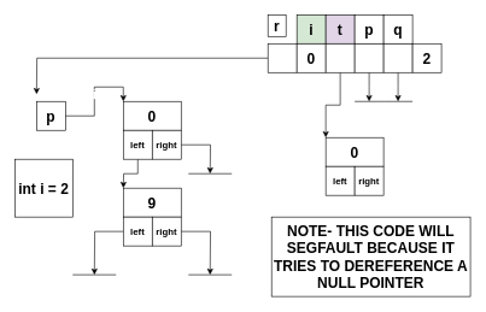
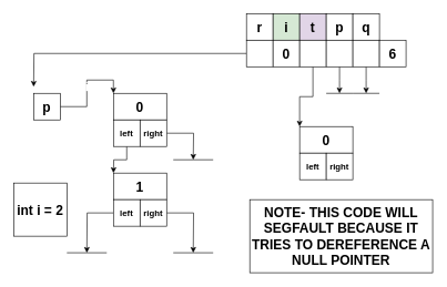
- <mxCell id="15" value="r" style="whiteSpace=wrap;html=1;aspect=fixed;fontSize=20;fontStyle=1" vertex="1" parent="1"><mxGeometry x="370" y="20" width="25" height="30" as="geometry" /></mxCell>
+ <mxCell id="15" value="r" style="whiteSpace=wrap;html=1;aspect=fixed;fontSize=20;fontStyle=1" vertex="1" parent="1"><mxGeometry x="370" y="20" width="40" height="40" as="geometry" /></mxCell>
- <mxCell id="29" value="2" style="whiteSpace=wrap;html=1;aspect=fixed;fontSize=20;fontStyle=1" vertex="1" parent="1"><mxGeometry x="570" y="60" width="40" height="40" as="geometry" /></mxCell>
+ <mxCell id="29" value="6" style="whiteSpace=wrap;html=1;aspect=fixed;fontSize=20;fontStyle=1" vertex="1" parent="1"><mxGeometry x="570" y="60" width="40" height="40" as="geometry" /></mxCell>
- <mxCell id="2" value="int i = 2" style="whiteSpace=wrap;html=1;aspect=fixed;fontSize=20;fontStyle=1" vertex="1" parent="1"><mxGeometry x="20" y="220" width="80" height="80" as="geometry" /></mxCell>
+ <mxCell id="2" value="int i = 2" style="whiteSpace=wrap;html=1;aspect=fixed;fontSize=20;fontStyle=1" vertex="1" parent="1"><mxGeometry x="20" y="275" width="80" height="80" as="geometry" /></mxCell>
- <mxCell id="10" value="9" style="rounded=0;whiteSpace=wrap;html=1;fontSize=20;fontStyle=1" vertex="1" parent="1"><mxGeometry x="170" y="260" width="80" height="40" as="geometry" /></mxCell>
+ <mxCell id="10" value="1" style="rounded=0;whiteSpace=wrap;html=1;fontSize=20;fontStyle=1" vertex="1" parent="1"><mxGeometry x="170" y="260" width="80" height="40" as="geometry" /></mxCell>
